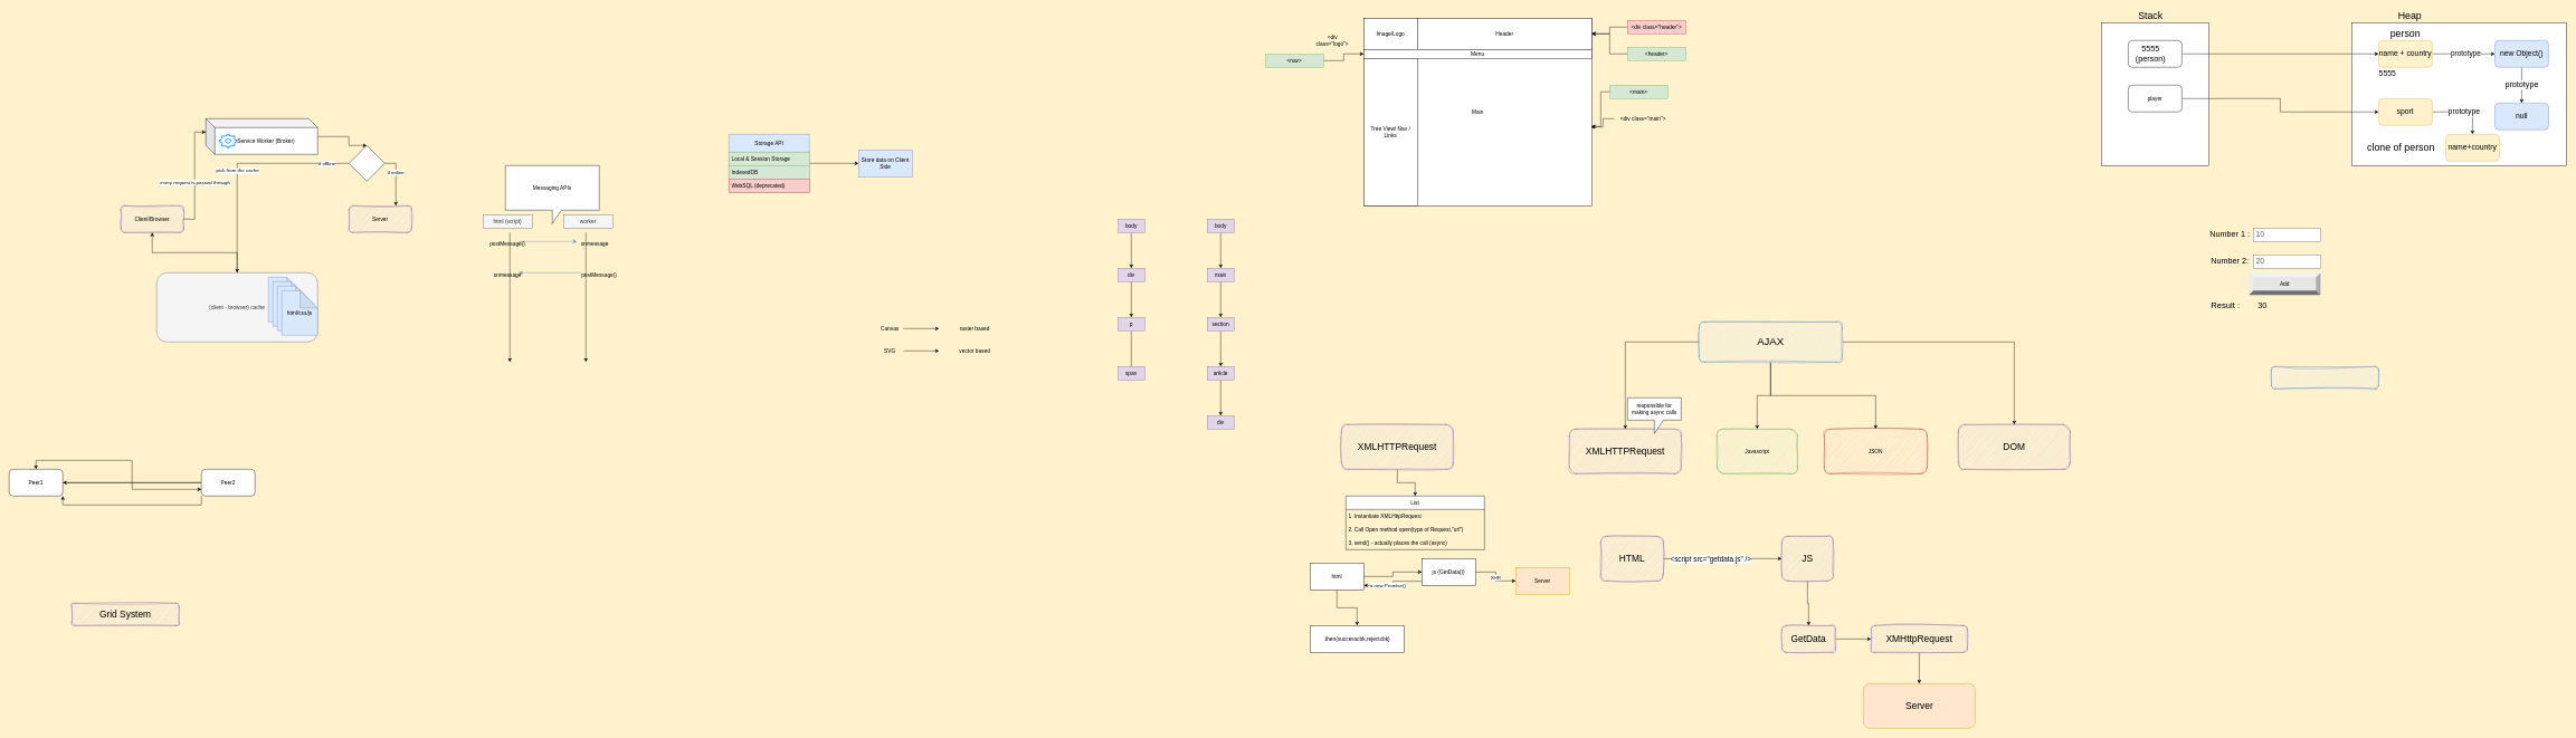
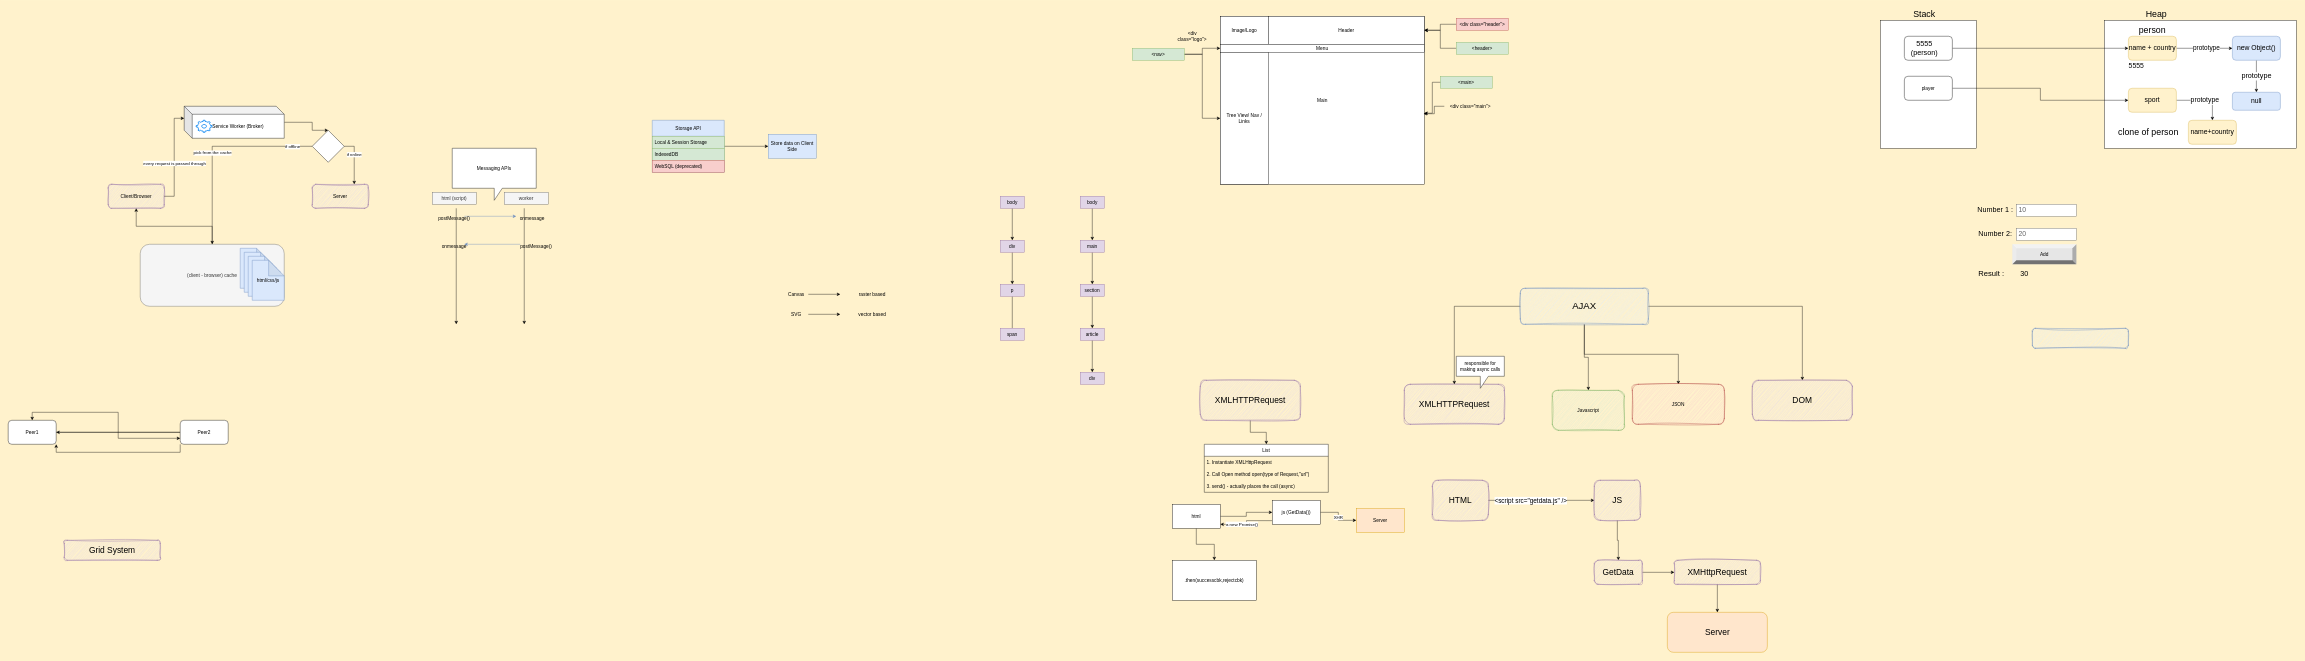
- <mxCell id="15" value="null" style="whiteSpace=wrap;html=1;fontSize=17;fillColor=#dae8fc;strokeColor=#6c8ebf;rounded=1;" parent="1" vertex="1"><mxGeometry x="5580" y="230" width="120" height="60" as="geometry" /></mxCell>
+ <mxCell id="15" value="null" style="whiteSpace=wrap;html=1;fontSize=17;fillColor=#dae8fc;strokeColor=#6c8ebf;rounded=1;" parent="1" vertex="1"><mxGeometry x="5580" y="230" width="120" height="45" as="geometry" /></mxCell>
+ <mxCell id="83" style="edgeStyle=orthogonalEdgeStyle;rounded=0;orthogonalLoop=1;jettySize=auto;html=1;" parent="1" source="84" target="72" edge="1"><mxGeometry relative="1" as="geometry" /></mxCell>
- <mxCell id="38" value="Javascript" style="rounded=1;whiteSpace=wrap;html=1;fillColor=#d5e8d4;strokeColor=#82b366;sketch=1;curveFitting=1;jiggle=2;" parent="1" vertex="1"><mxGeometry x="3840" y="960" width="180" height="100" as="geometry" /></mxCell>
+ <mxCell id="38" value="Javascript" style="rounded=1;whiteSpace=wrap;html=1;fillColor=#d5e8d4;strokeColor=#82b366;sketch=1;curveFitting=1;jiggle=2;" parent="1" vertex="1"><mxGeometry x="3880" y="975" width="180" height="100" as="geometry" /></mxCell>
- <mxCell id="66" value=".then(successcbk,rejectcbk)" style="whiteSpace=wrap;html=1;rounded=0;" parent="1" vertex="1"><mxGeometry x="2930" y="1400" width="210" height="60" as="geometry" /></mxCell>
+ <mxCell id="66" value=".then(successcbk,rejectcbk)" style="whiteSpace=wrap;html=1;rounded=0;" parent="1" vertex="1"><mxGeometry x="2930" y="1400" width="210" height="100" as="geometry" /></mxCell>
